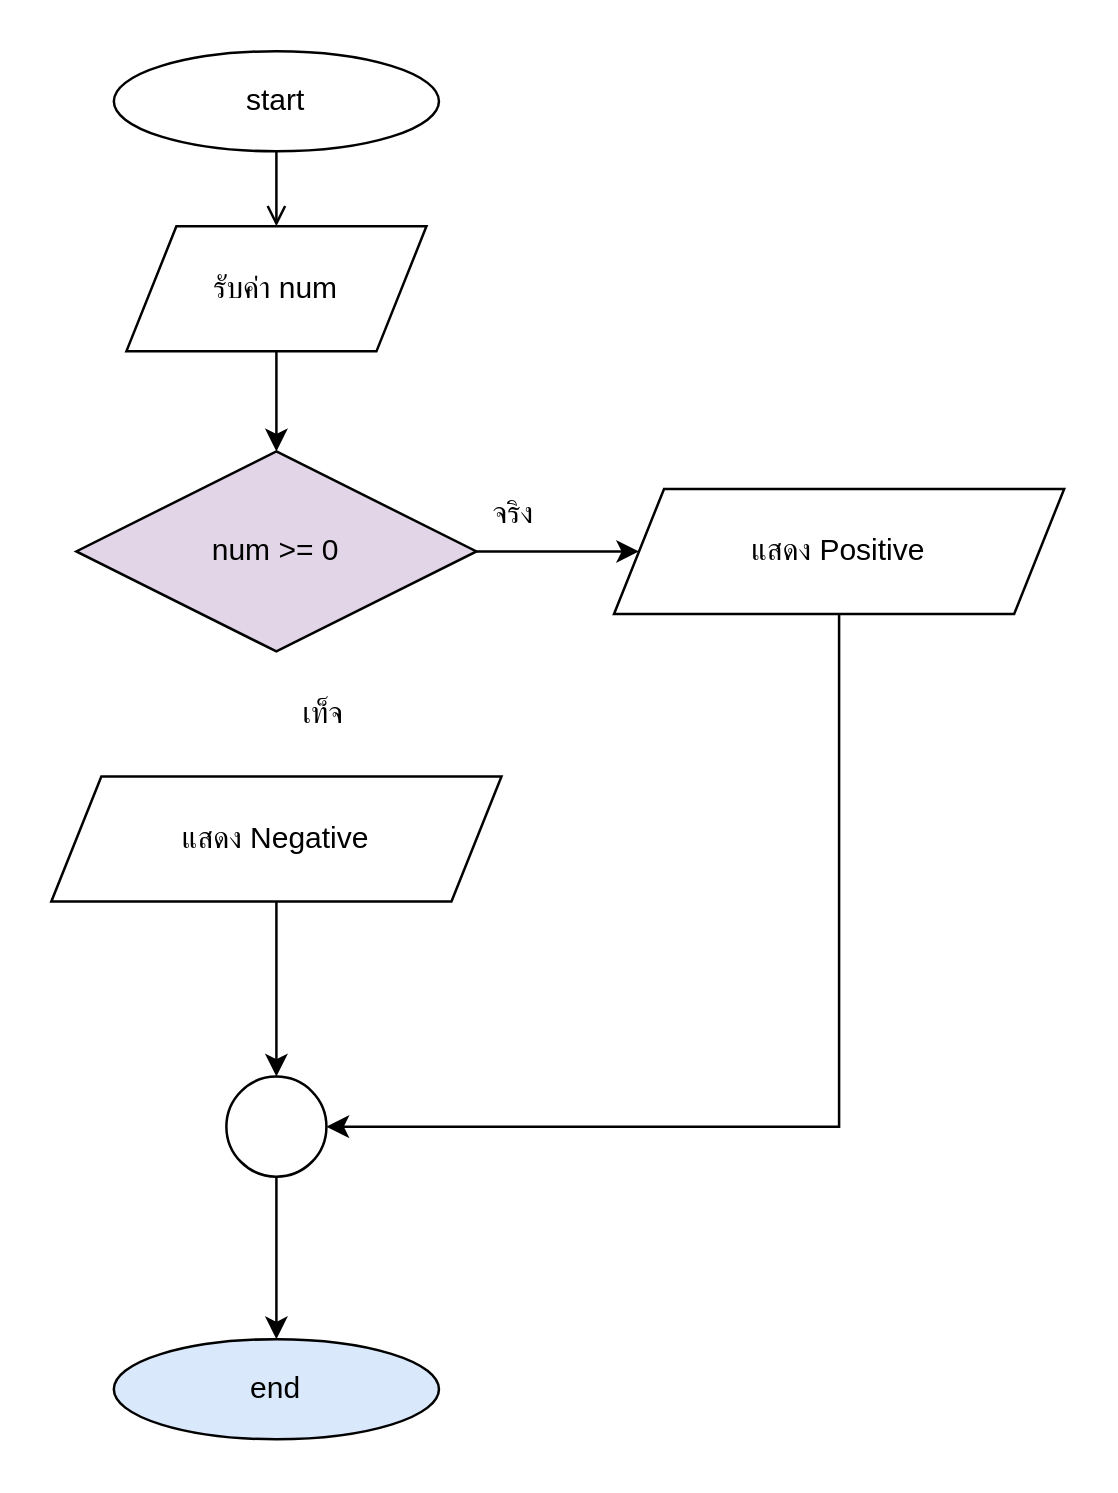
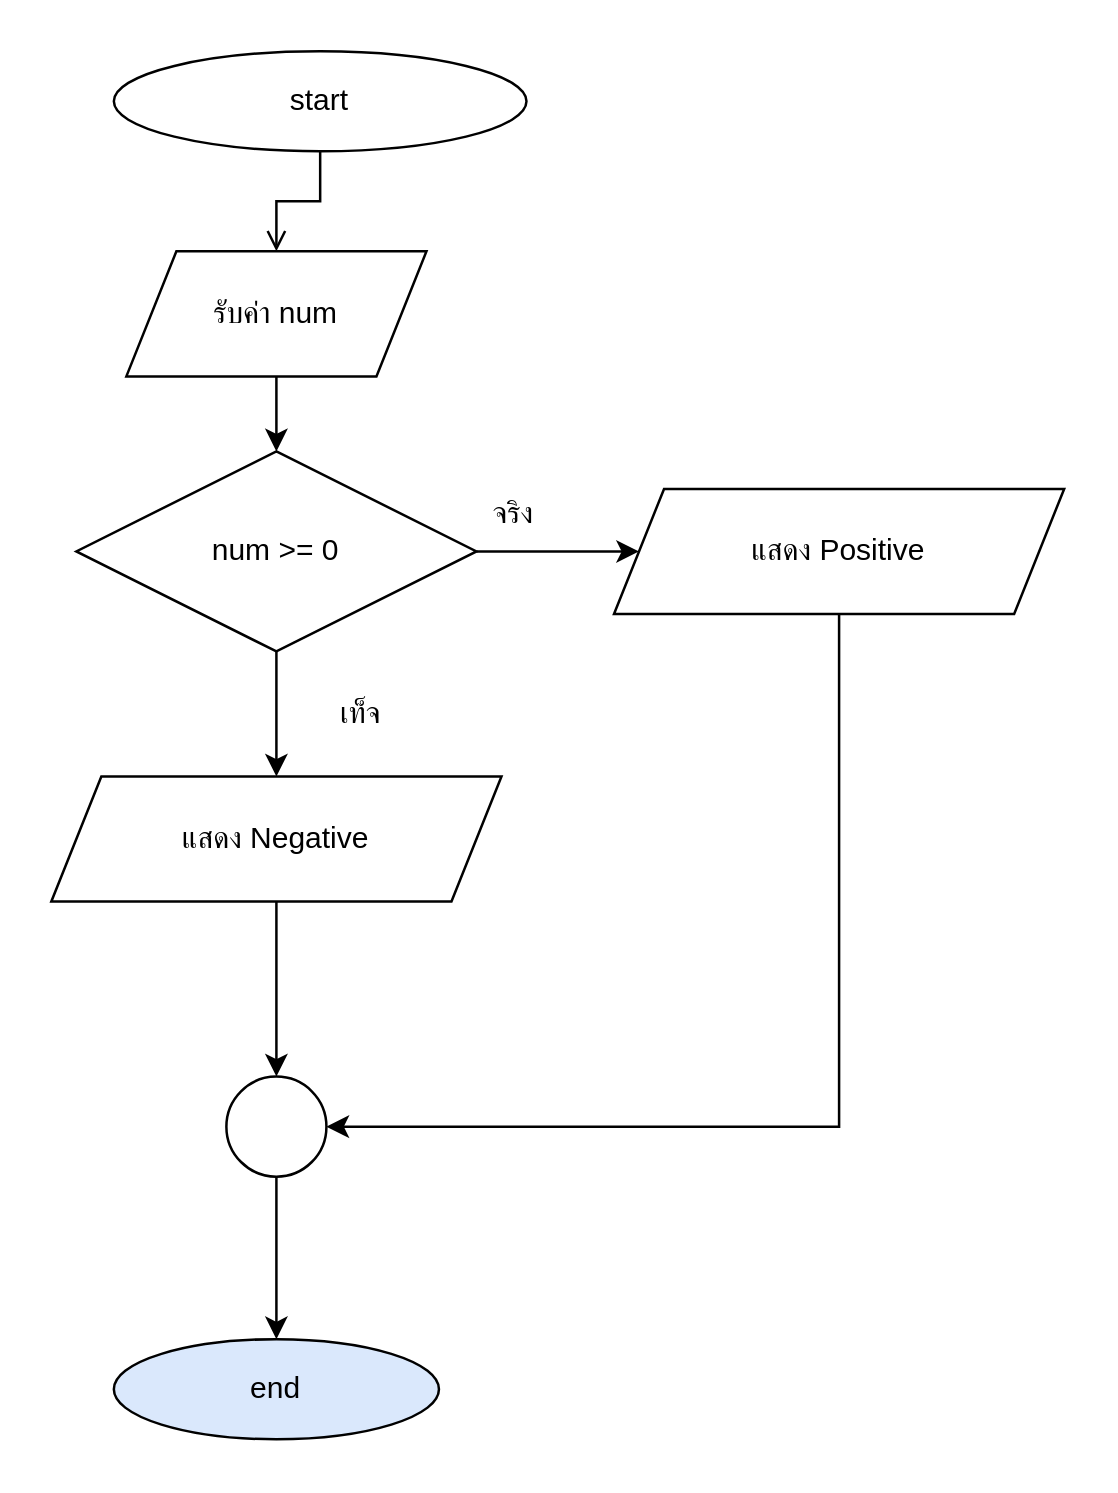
- <mxCell id="3" value="start" style="ellipse;whiteSpace=wrap;html=1;" vertex="1" parent="1"><mxGeometry x="45" y="20" width="130" height="40" as="geometry" /></mxCell>
+ <mxCell id="3" value="start" style="ellipse;whiteSpace=wrap;html=1;" vertex="1" parent="1"><mxGeometry x="45" y="20" width="165" height="40" as="geometry" /></mxCell>
- <mxCell id="5" value="รับค่า num" style="shape=parallelogram;perimeter=parallelogramPerimeter;whiteSpace=wrap;html=1;fixedSize=1;" vertex="1" parent="1"><mxGeometry x="50" y="90" width="120" height="50" as="geometry" /></mxCell>
+ <mxCell id="5" value="รับค่า num" style="shape=parallelogram;perimeter=parallelogramPerimeter;whiteSpace=wrap;html=1;fixedSize=1;" vertex="1" parent="1"><mxGeometry x="50" y="100" width="120" height="50" as="geometry" /></mxCell>
- <mxCell id="8" value="num &amp;gt;= 0" style="rhombus;whiteSpace=wrap;html=1;fillColor=#e1d5e7;" vertex="1" parent="1"><mxGeometry x="30" y="180" width="160" height="80" as="geometry" /></mxCell>
+ <mxCell id="8" value="num &amp;gt;= 0" style="rhombus;whiteSpace=wrap;html=1;" vertex="1" parent="1"><mxGeometry x="30" y="180" width="160" height="80" as="geometry" /></mxCell>
+ <mxCell id="7" style="edgeStyle=orthogonalEdgeStyle;rounded=0;orthogonalLoop=1;jettySize=auto;html=1;exitX=0.5;exitY=1;exitDx=0;exitDy=0;entryX=0.5;entryY=0;entryDx=0;entryDy=0;" edge="1" parent="1" source="8" target="12"><mxGeometry relative="1" as="geometry" /></mxCell>
- <mxCell id="14" value="เท็จ" style="text;html=1;align=center;verticalAlign=middle;whiteSpace=wrap;rounded=0;" vertex="1" parent="1"><mxGeometry x="99" y="270" width="60" height="30" as="geometry" /></mxCell>
+ <mxCell id="14" value="เท็จ" style="text;html=1;align=center;verticalAlign=middle;whiteSpace=wrap;rounded=0;" vertex="1" parent="1"><mxGeometry x="114" y="270" width="60" height="30" as="geometry" /></mxCell>
